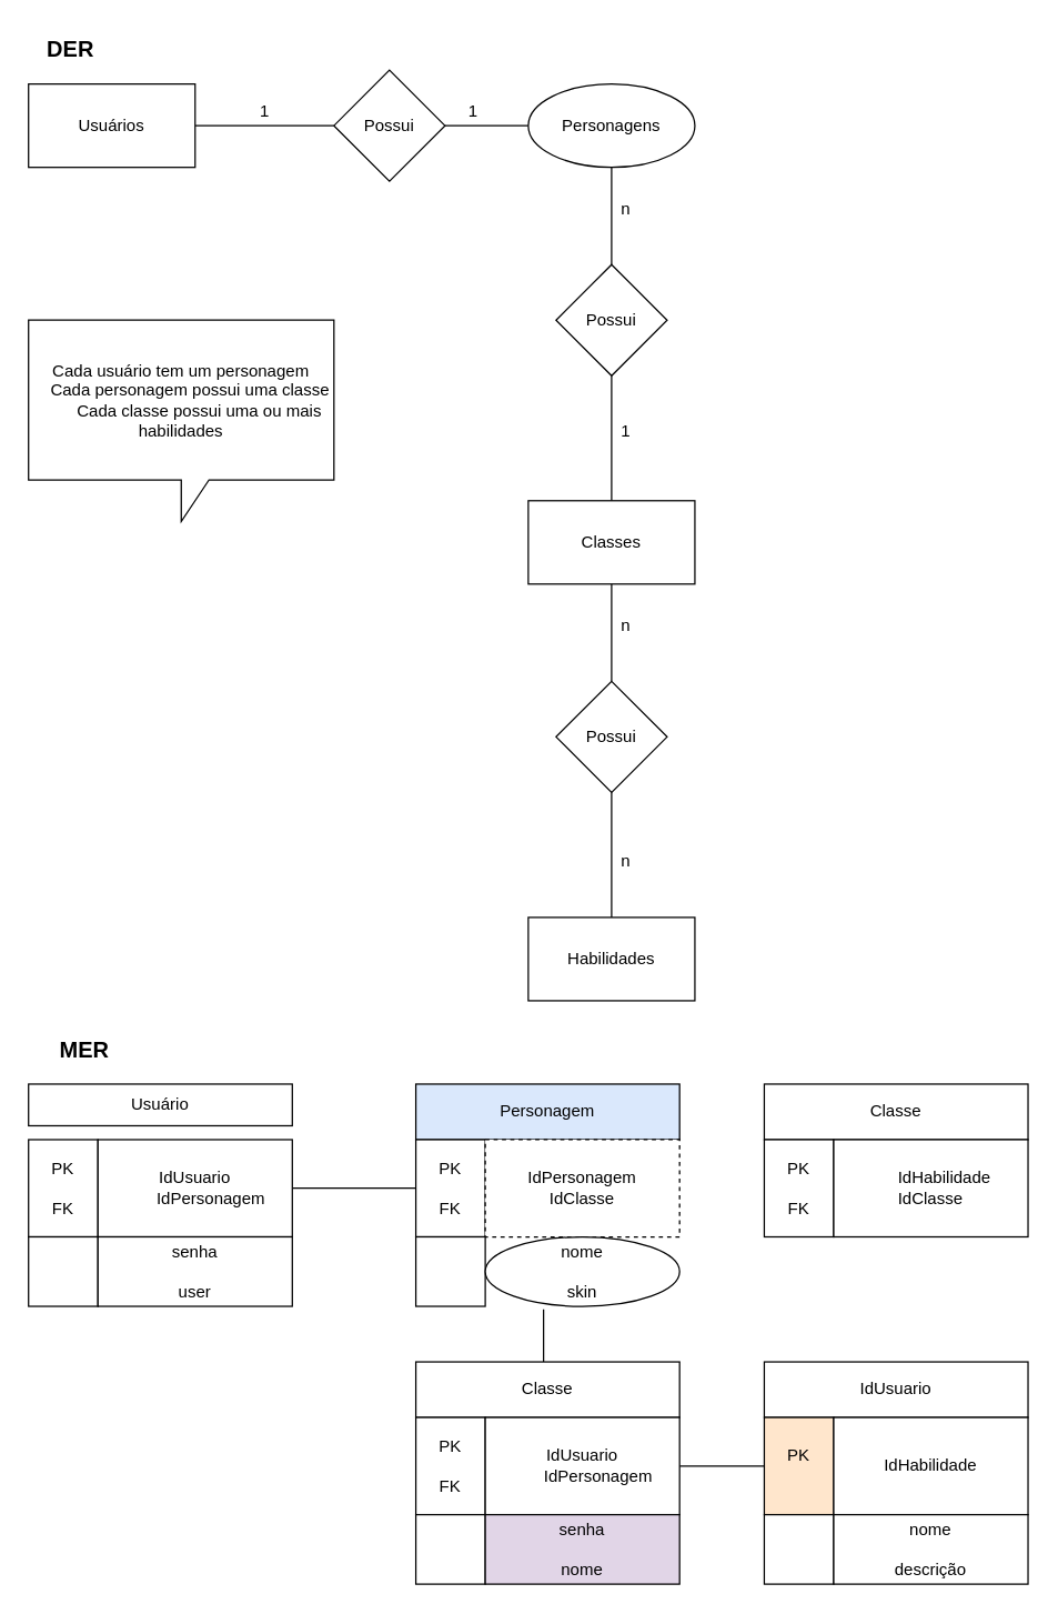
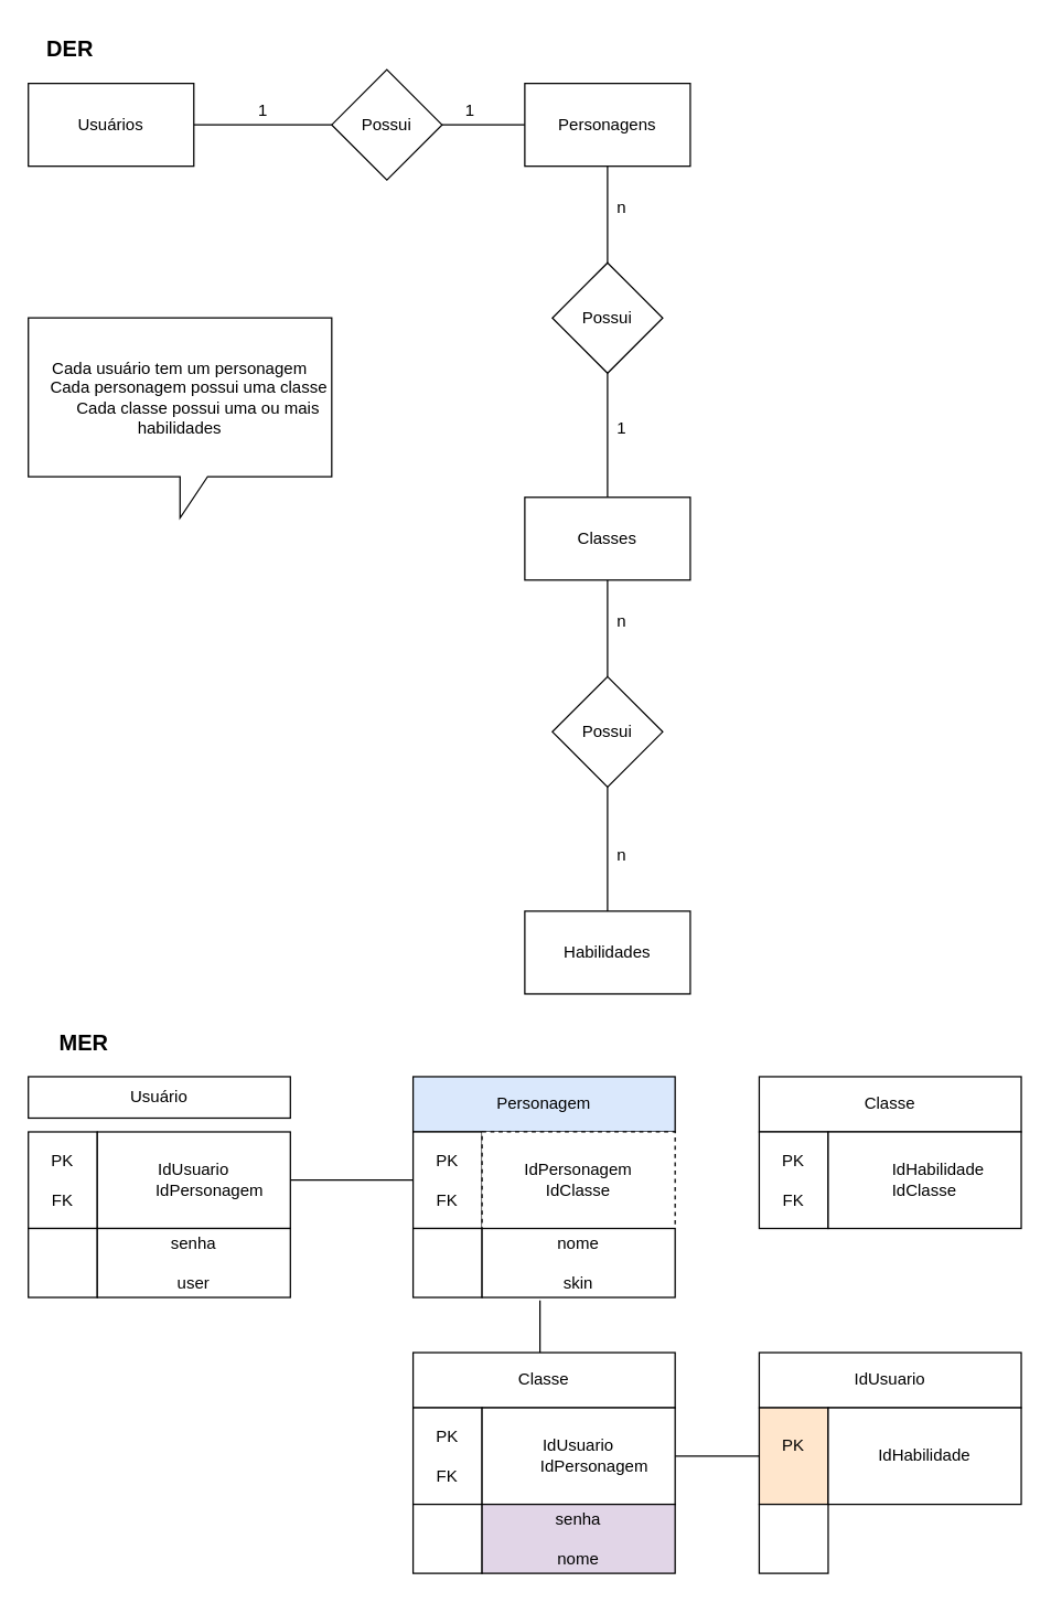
- <mxCell id="7" value="Personagens" style="ellipse;whiteSpace=wrap;html=1;" parent="1" vertex="1"><mxGeometry x="380" y="60" width="120" height="60" as="geometry" /></mxCell>
+ <mxCell id="7" value="Personagens" style="whiteSpace=wrap;html=1;rounded=0;" parent="1" vertex="1"><mxGeometry x="380" y="60" width="120" height="60" as="geometry" /></mxCell>
- <mxCell id="32" value="nome&lt;br&gt;&lt;br&gt;skin" style="ellipse;whiteSpace=wrap;html=1;" parent="1" vertex="1"><mxGeometry x="349" y="890" width="140" height="50" as="geometry" /></mxCell>
+ <mxCell id="32" value="nome&lt;br&gt;&lt;br&gt;skin" style="rounded=0;whiteSpace=wrap;html=1;" parent="1" vertex="1"><mxGeometry x="349" y="890" width="140" height="50" as="geometry" /></mxCell>
- <mxCell id="44" value="nome&lt;br&gt;&lt;br&gt;descrição" style="rounded=0;whiteSpace=wrap;html=1;" parent="1" vertex="1"><mxGeometry x="600" y="1090" width="140" height="50" as="geometry" /></mxCell>
